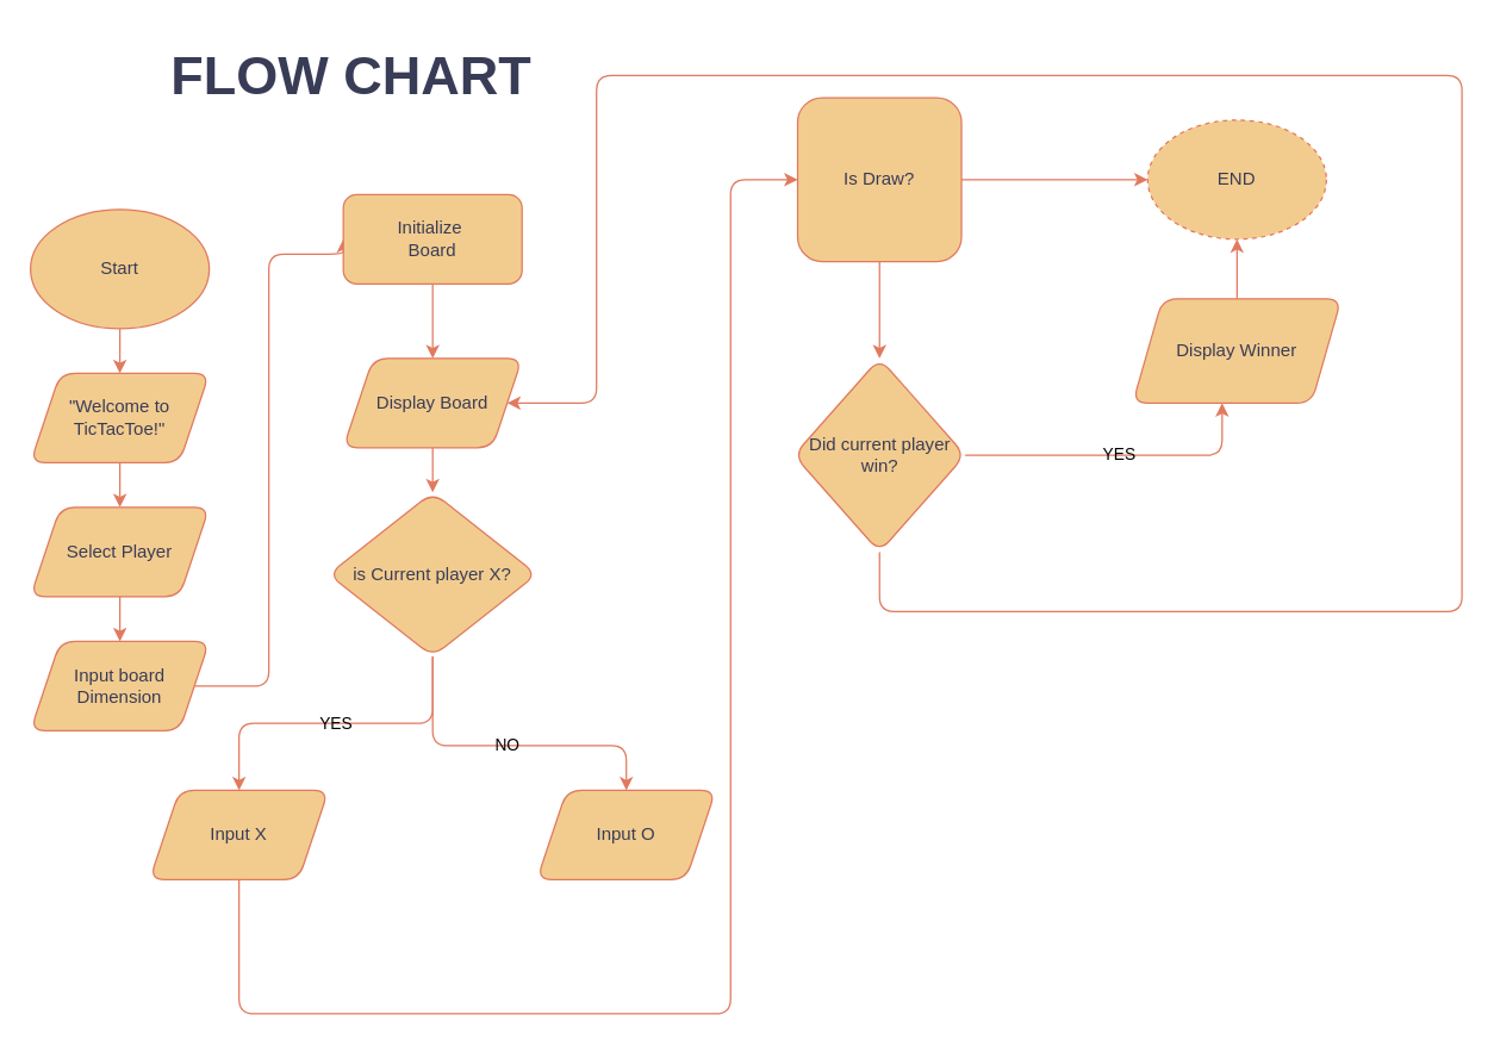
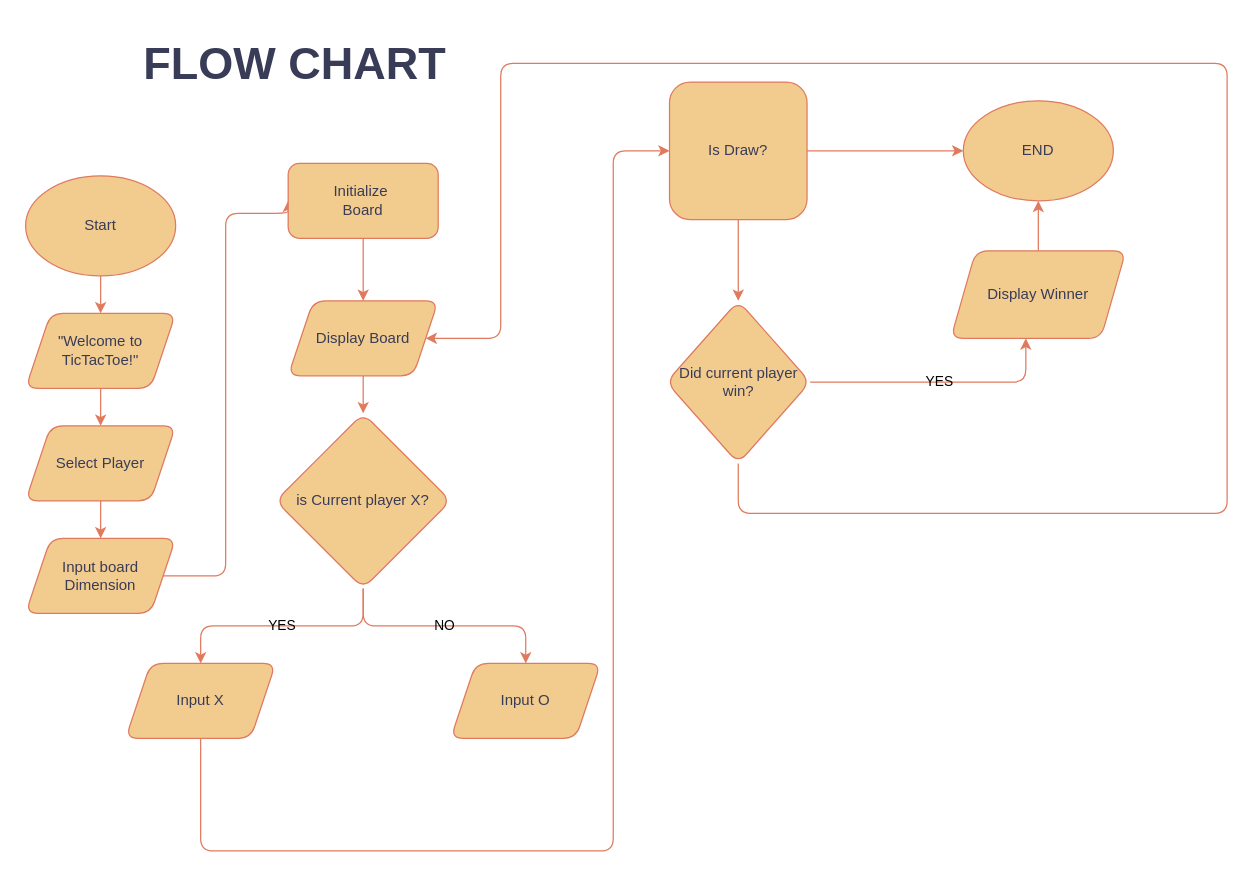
- <mxCell id="28" value="END" style="ellipse;whiteSpace=wrap;html=1;labelBackgroundColor=none;rounded=1;fillColor=#F2CC8F;strokeColor=#E07A5F;fontColor=#393C56;dashed=1;" vertex="1" parent="1"><mxGeometry x="770" y="80" width="120" height="80" as="geometry" /></mxCell>
+ <mxCell id="28" value="END" style="ellipse;whiteSpace=wrap;html=1;labelBackgroundColor=none;rounded=1;fillColor=#F2CC8F;strokeColor=#E07A5F;fontColor=#393C56;" vertex="1" parent="1"><mxGeometry x="770" y="80" width="120" height="80" as="geometry" /></mxCell>
- <mxCell id="16" value="is Current player X?" style="rhombus;whiteSpace=wrap;html=1;labelBackgroundColor=none;rounded=1;fillColor=#F2CC8F;strokeColor=#E07A5F;fontColor=#393C56;" vertex="1" parent="1"><mxGeometry x="220" y="330" width="140" height="110" as="geometry" /></mxCell>
+ <mxCell id="16" value="is Current player X?" style="rhombus;whiteSpace=wrap;html=1;labelBackgroundColor=none;rounded=1;fillColor=#F2CC8F;strokeColor=#E07A5F;fontColor=#393C56;" vertex="1" parent="1"><mxGeometry x="220" y="330" width="140" height="140" as="geometry" /></mxCell>
